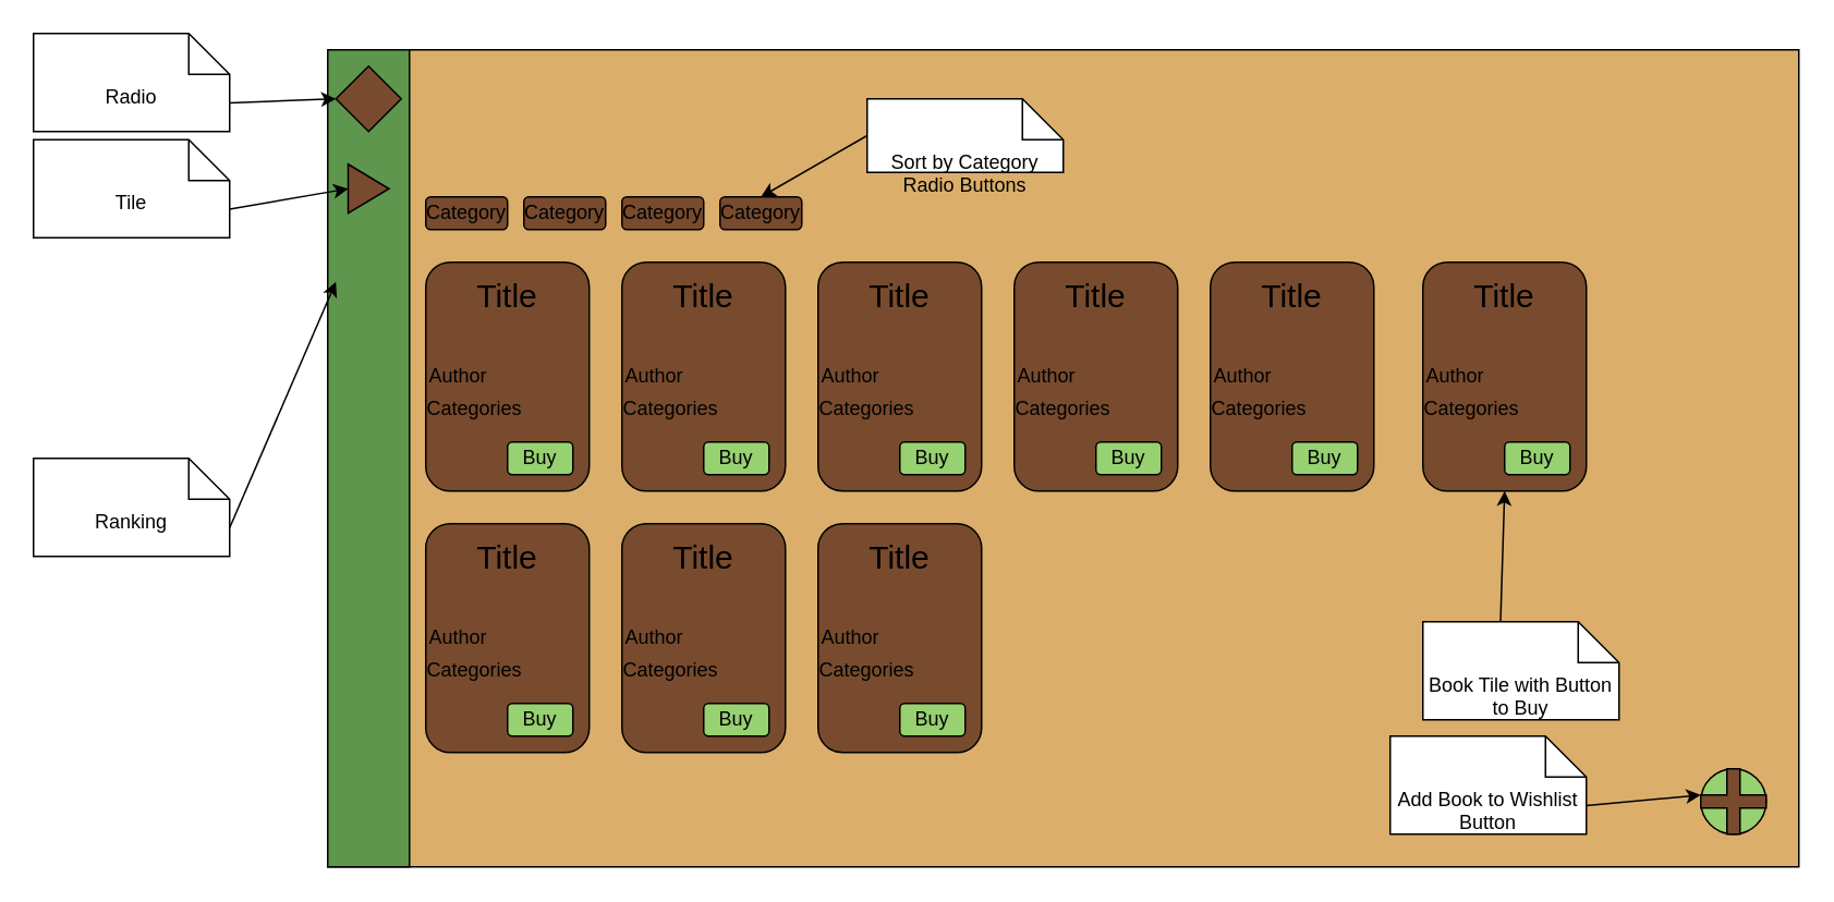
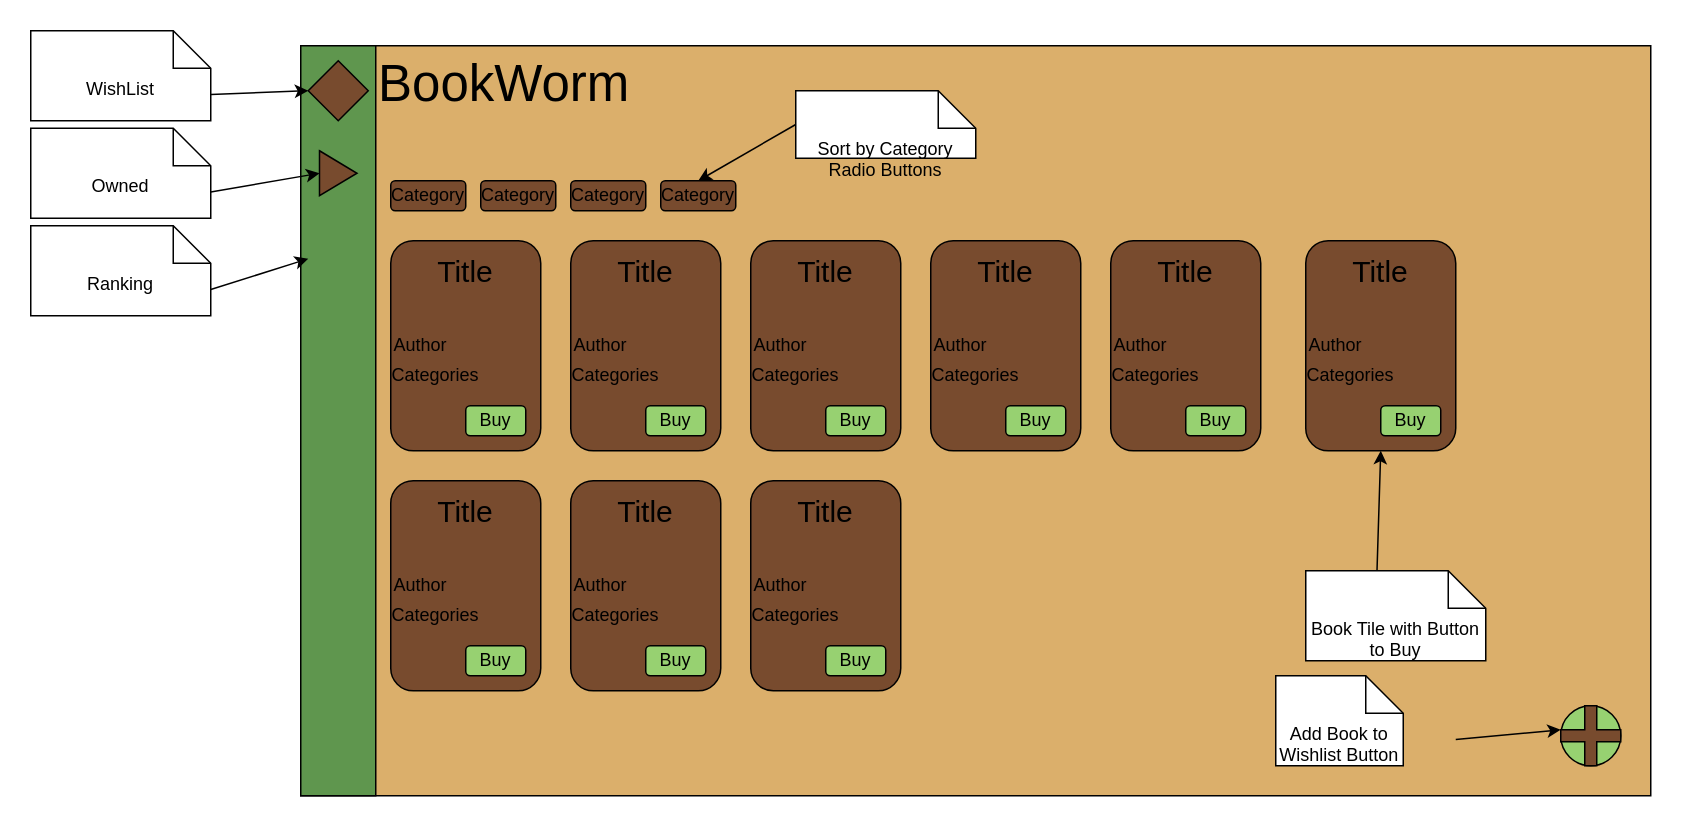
+ <mxCell id="4" value="&lt;font style=&quot;font-size: 34px&quot;&gt;BookWorm&lt;/font&gt;" style="text;html=1;strokeColor=none;fillColor=none;align=left;verticalAlign=middle;whiteSpace=wrap;rounded=0;" vertex="1" parent="1"><mxGeometry x="250" y="30" width="200" height="50" as="geometry" /></mxCell>
- <mxCell id="65" value="Radio" style="shape=note2;boundedLbl=1;whiteSpace=wrap;html=1;size=25;verticalAlign=top;align=center;fillColor=#FFFFFF;" vertex="1" parent="1"><mxGeometry x="20" y="20" width="120" height="60" as="geometry" /></mxCell>
+ <mxCell id="65" value="WishList" style="shape=note2;boundedLbl=1;whiteSpace=wrap;html=1;size=25;verticalAlign=top;align=center;fillColor=#FFFFFF;" vertex="1" parent="1"><mxGeometry x="20" y="20" width="120" height="60" as="geometry" /></mxCell>
- <mxCell id="64" value="Tile" style="shape=note2;boundedLbl=1;whiteSpace=wrap;html=1;size=25;verticalAlign=top;align=center;fillColor=#FFFFFF;" vertex="1" parent="1"><mxGeometry x="20" y="85" width="120" height="60" as="geometry" /></mxCell>
+ <mxCell id="64" value="Owned" style="shape=note2;boundedLbl=1;whiteSpace=wrap;html=1;size=25;verticalAlign=top;align=center;fillColor=#FFFFFF;" vertex="1" parent="1"><mxGeometry x="20" y="85" width="120" height="60" as="geometry" /></mxCell>
- <mxCell id="63" value="Ranking" style="shape=note2;boundedLbl=1;whiteSpace=wrap;html=1;size=25;verticalAlign=top;align=center;fillColor=#FFFFFF;" vertex="1" parent="1"><mxGeometry x="20" y="280" width="120" height="60" as="geometry" /></mxCell>
+ <mxCell id="63" value="Ranking" style="shape=note2;boundedLbl=1;whiteSpace=wrap;html=1;size=25;verticalAlign=top;align=center;fillColor=#FFFFFF;" vertex="1" parent="1"><mxGeometry x="20" y="150" width="120" height="60" as="geometry" /></mxCell>
- <mxCell id="68" value="Add Book to Wishlist Button" style="shape=note2;boundedLbl=1;whiteSpace=wrap;html=1;size=25;verticalAlign=top;align=center;fillColor=#FFFFFF;" vertex="1" parent="1"><mxGeometry x="850" y="450" width="120" height="60" as="geometry" /></mxCell>
+ <mxCell id="68" value="Add Book to Wishlist Button" style="shape=note2;boundedLbl=1;whiteSpace=wrap;html=1;size=25;verticalAlign=top;align=center;fillColor=#FFFFFF;" vertex="1" parent="1"><mxGeometry x="850" y="450" width="85" height="60" as="geometry" /></mxCell>
